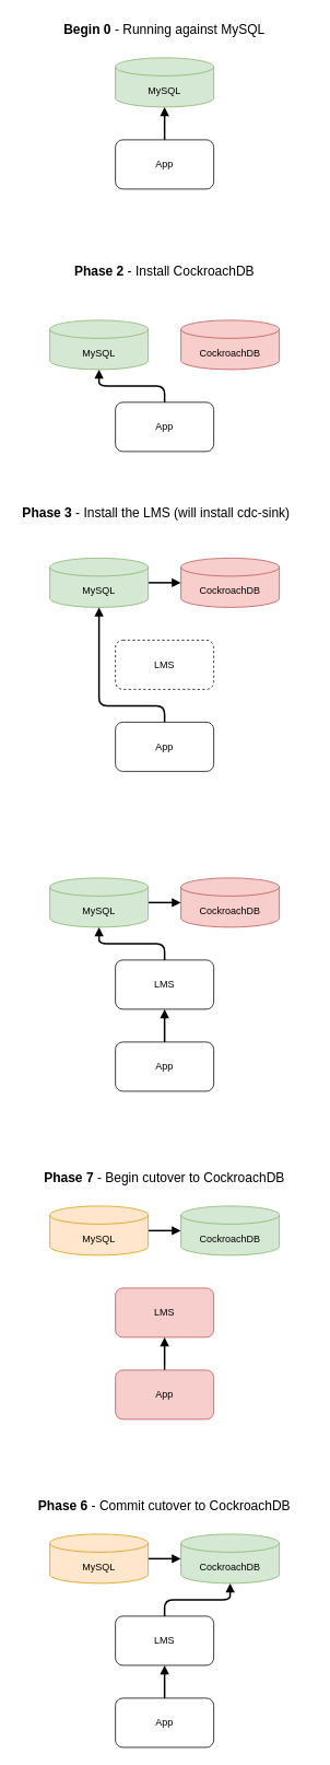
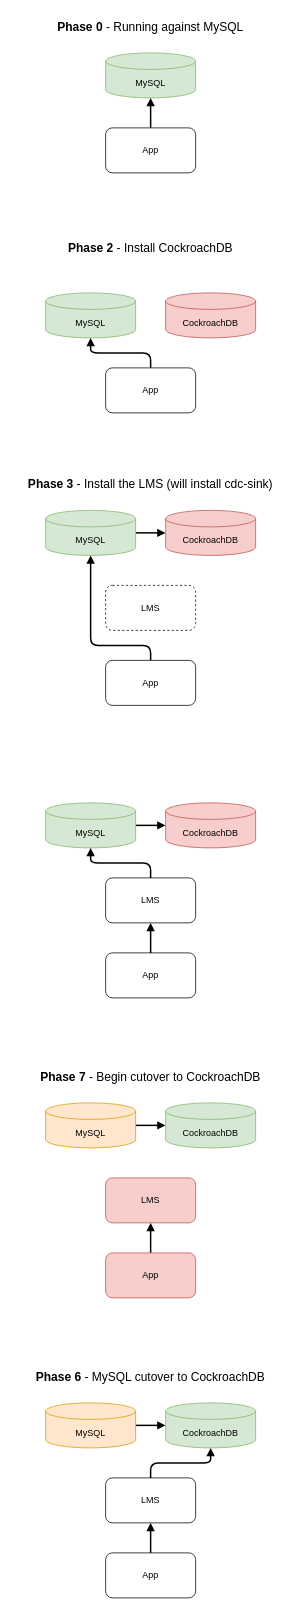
- <mxCell id="5" value="&lt;b style=&quot;font-size: 16px;&quot;&gt;Begin 0&lt;/b&gt; - Running against MySQL" style="text;html=1;strokeColor=none;fillColor=none;align=center;verticalAlign=middle;whiteSpace=wrap;rounded=0;strokeWidth=2;fontSize=16;" vertex="1" parent="1"><mxGeometry y="20" width="360" height="30" as="geometry" x="20" /></mxCell>
+ <mxCell id="5" value="&lt;b style=&quot;font-size: 16px;&quot;&gt;Phase 0&lt;/b&gt; - Running against MySQL" style="text;html=1;strokeColor=none;fillColor=none;align=center;verticalAlign=middle;whiteSpace=wrap;rounded=0;strokeWidth=2;fontSize=16;" vertex="1" parent="1"><mxGeometry y="20" width="360" height="30" as="geometry" x="20" /></mxCell>
- <mxCell id="11" value="&lt;b style=&quot;font-size: 16px;&quot;&gt;Phase 3&lt;/b&gt;&amp;nbsp;- Install the LMS (will install cdc-sink)" style="text;html=1;strokeColor=none;fillColor=none;align=center;verticalAlign=middle;whiteSpace=wrap;rounded=0;strokeWidth=2;fontSize=16;" vertex="1" parent="1"><mxGeometry x="10" y="610" width="360" height="30" as="geometry" /></mxCell>
+ <mxCell id="11" value="&lt;b style=&quot;font-size: 16px;&quot;&gt;Phase 3&lt;/b&gt;&amp;nbsp;- Install the LMS (will install cdc-sink)" style="text;html=1;strokeColor=none;fillColor=none;align=center;verticalAlign=middle;whiteSpace=wrap;rounded=0;strokeWidth=2;fontSize=16;" vertex="1" parent="1"><mxGeometry y="630" width="360" height="30" as="geometry" x="20" /></mxCell>
- <mxCell id="19" value="&lt;b style=&quot;font-size: 16px;&quot;&gt;Phase 6&lt;/b&gt;&amp;nbsp;- Commit cutover to CockroachDB" style="text;html=1;strokeColor=none;fillColor=none;align=center;verticalAlign=middle;whiteSpace=wrap;rounded=0;strokeWidth=2;fontSize=16;" vertex="1" parent="1"><mxGeometry y="1820" width="360" height="30" as="geometry" x="20" /></mxCell>
+ <mxCell id="19" value="&lt;b style=&quot;font-size: 16px;&quot;&gt;Phase 6&lt;/b&gt;&amp;nbsp;- MySQL cutover to CockroachDB" style="text;html=1;strokeColor=none;fillColor=none;align=center;verticalAlign=middle;whiteSpace=wrap;rounded=0;strokeWidth=2;fontSize=16;" vertex="1" parent="1"><mxGeometry y="1820" width="360" height="30" as="geometry" x="20" /></mxCell>
